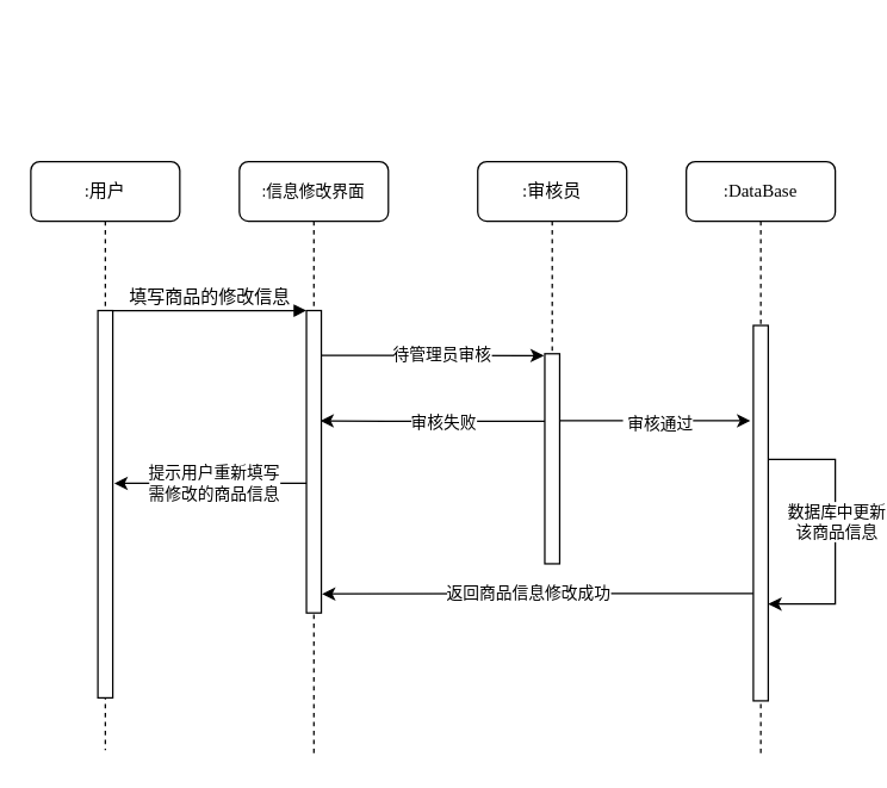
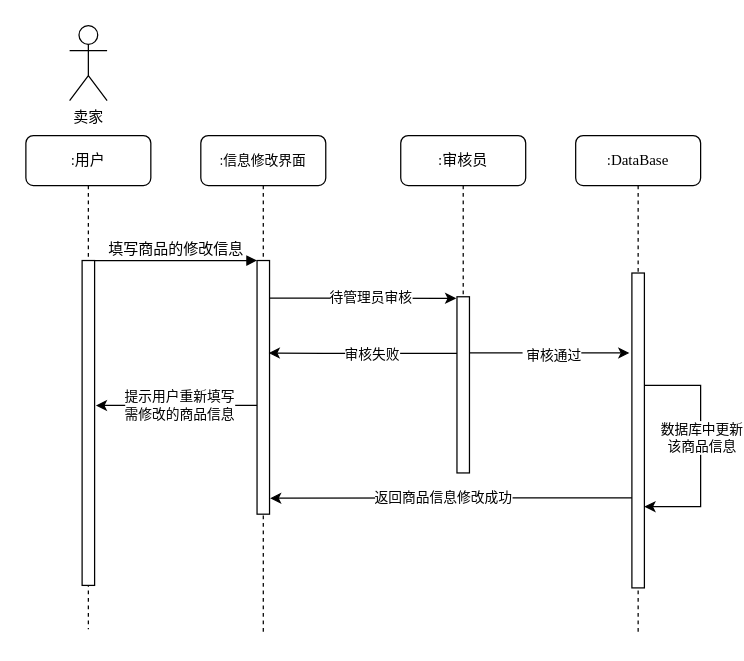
+ <mxCell id="13" value="卖家" style="shape=umlActor;verticalLabelPosition=bottom;verticalAlign=top;html=1;outlineConnect=0;" vertex="1" parent="1"><mxGeometry x="55" y="20" width="30" height="60" as="geometry" /></mxCell>
